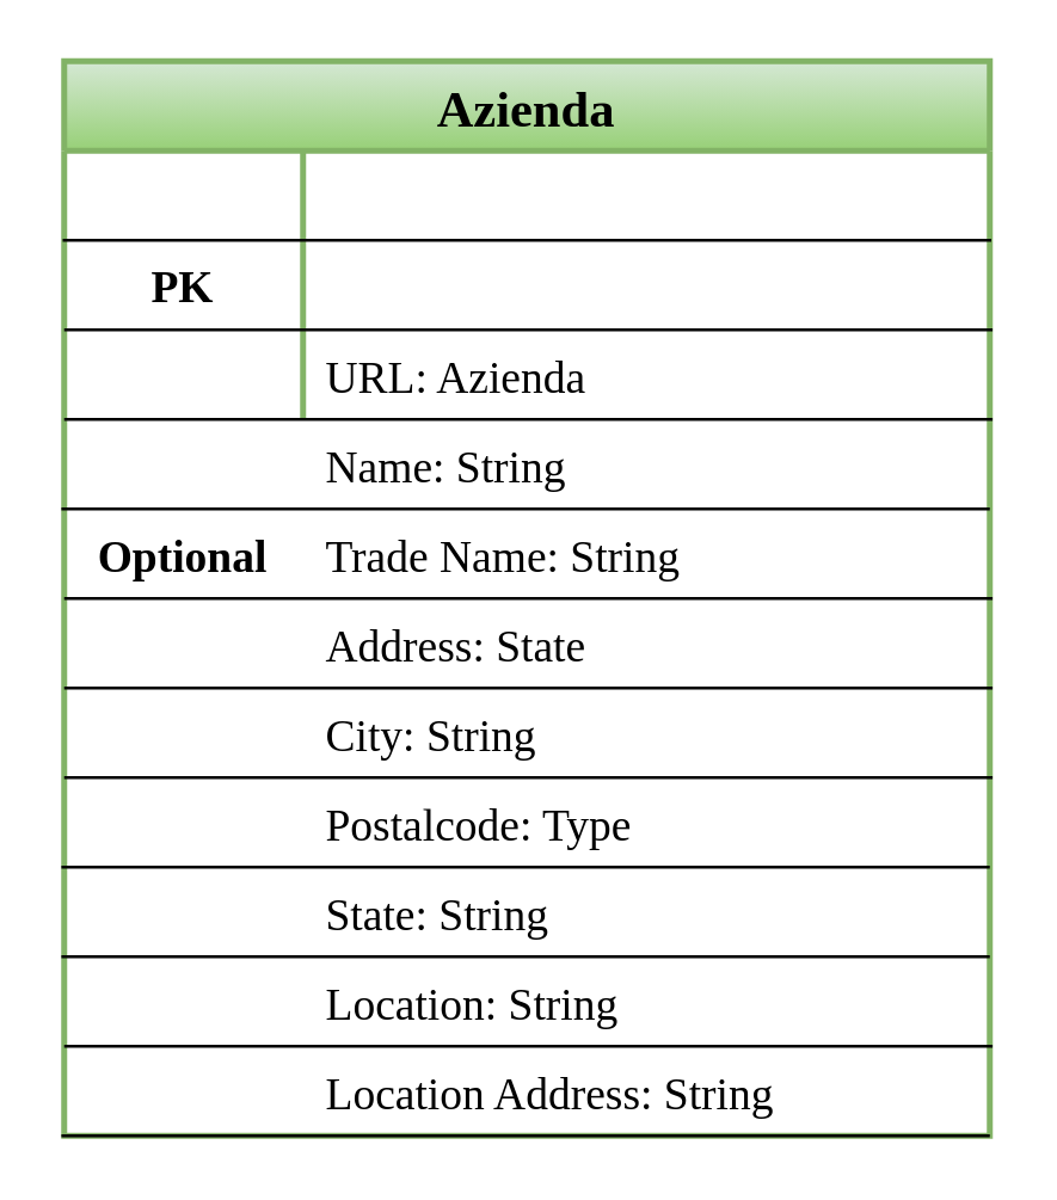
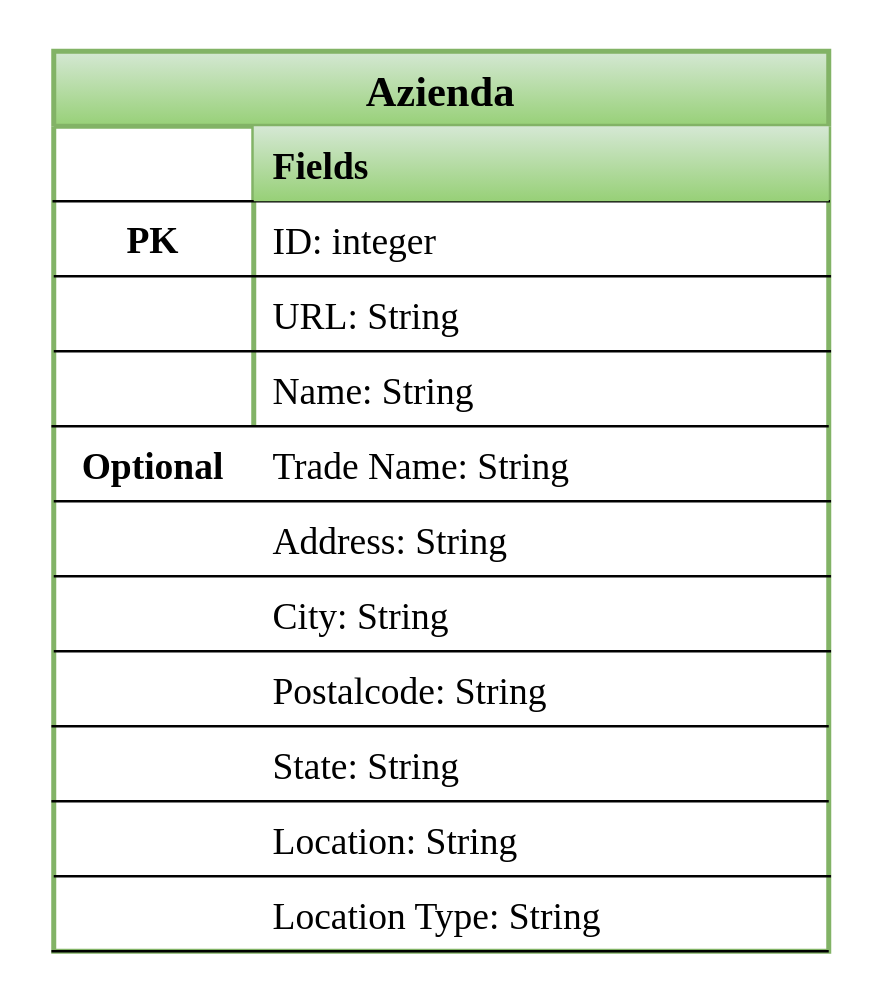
+ <mxCell id="4" value="Fields" style="shape=partialRectangle;connectable=0;fillColor=#d5e8d4;top=0;left=0;bottom=0;right=0;align=left;spacingLeft=6;fontStyle=1;overflow=hidden;fontSize=15;strokeColor=#82b366;gradientColor=#97d077;fontFamily=Verdana;" vertex="1" parent="3"><mxGeometry x="80" width="230" height="30" as="geometry"><mxRectangle width="230" height="30" as="alternateBounds" /></mxGeometry></mxCell>
+ <mxCell id="7" value="ID: integer" style="shape=partialRectangle;connectable=0;fillColor=none;top=0;left=0;bottom=0;right=0;align=left;spacingLeft=6;overflow=hidden;fontSize=15;fontStyle=0;fontFamily=Verdana;" vertex="1" parent="5"><mxGeometry x="80" width="230" height="30" as="geometry"><mxRectangle width="230" height="30" as="alternateBounds" /></mxGeometry></mxCell>
- <mxCell id="10" value="URL: Azienda" style="shape=partialRectangle;connectable=0;fillColor=none;top=0;left=0;bottom=0;right=0;align=left;spacingLeft=6;overflow=hidden;fontSize=15;perimeterSpacing=0;strokeColor=#000000;fontFamily=Verdana;" vertex="1" parent="8"><mxGeometry x="80" width="230" height="30" as="geometry"><mxRectangle width="230" height="30" as="alternateBounds" /></mxGeometry></mxCell>
+ <mxCell id="10" value="URL: String" style="shape=partialRectangle;connectable=0;fillColor=none;top=0;left=0;bottom=0;right=0;align=left;spacingLeft=6;overflow=hidden;fontSize=15;perimeterSpacing=0;strokeColor=#000000;fontFamily=Verdana;" vertex="1" parent="8"><mxGeometry x="80" width="230" height="30" as="geometry"><mxRectangle width="230" height="30" as="alternateBounds" /></mxGeometry></mxCell>
- <mxCell id="23" value="Address: State" style="shape=partialRectangle;connectable=0;fillColor=none;top=0;left=0;bottom=0;right=0;align=left;spacingLeft=6;overflow=hidden;fontSize=15;fontFamily=Verdana;" vertex="1" parent="21"><mxGeometry x="80" width="230" height="30" as="geometry"><mxRectangle width="230" height="30" as="alternateBounds" /></mxGeometry></mxCell>
+ <mxCell id="23" value="Address: String" style="shape=partialRectangle;connectable=0;fillColor=none;top=0;left=0;bottom=0;right=0;align=left;spacingLeft=6;overflow=hidden;fontSize=15;fontFamily=Verdana;" vertex="1" parent="21"><mxGeometry x="80" width="230" height="30" as="geometry"><mxRectangle width="230" height="30" as="alternateBounds" /></mxGeometry></mxCell>
- <mxCell id="29" value="Postalcode: Type" style="shape=partialRectangle;connectable=0;fillColor=none;top=0;left=0;bottom=0;right=0;align=left;spacingLeft=6;overflow=hidden;fontSize=15;fontFamily=Verdana;" vertex="1" parent="27"><mxGeometry x="80" width="230" height="30" as="geometry"><mxRectangle width="230" height="30" as="alternateBounds" /></mxGeometry></mxCell>
+ <mxCell id="29" value="Postalcode: String" style="shape=partialRectangle;connectable=0;fillColor=none;top=0;left=0;bottom=0;right=0;align=left;spacingLeft=6;overflow=hidden;fontSize=15;fontFamily=Verdana;" vertex="1" parent="27"><mxGeometry x="80" width="230" height="30" as="geometry"><mxRectangle width="230" height="30" as="alternateBounds" /></mxGeometry></mxCell>
- <mxCell id="32" value="Location Address: String" style="shape=partialRectangle;connectable=0;fillColor=none;top=0;left=0;bottom=0;right=0;align=left;spacingLeft=6;overflow=hidden;fontSize=15;fontFamily=Verdana;" vertex="1" parent="1"><mxGeometry x="101" y="350" width="230" height="30" as="geometry"><mxRectangle width="230" height="30" as="alternateBounds" /></mxGeometry></mxCell>
+ <mxCell id="32" value="Location Type: String" style="shape=partialRectangle;connectable=0;fillColor=none;top=0;left=0;bottom=0;right=0;align=left;spacingLeft=6;overflow=hidden;fontSize=15;fontFamily=Verdana;" vertex="1" parent="1"><mxGeometry x="101" y="350" width="230" height="30" as="geometry"><mxRectangle width="230" height="30" as="alternateBounds" /></mxGeometry></mxCell>
